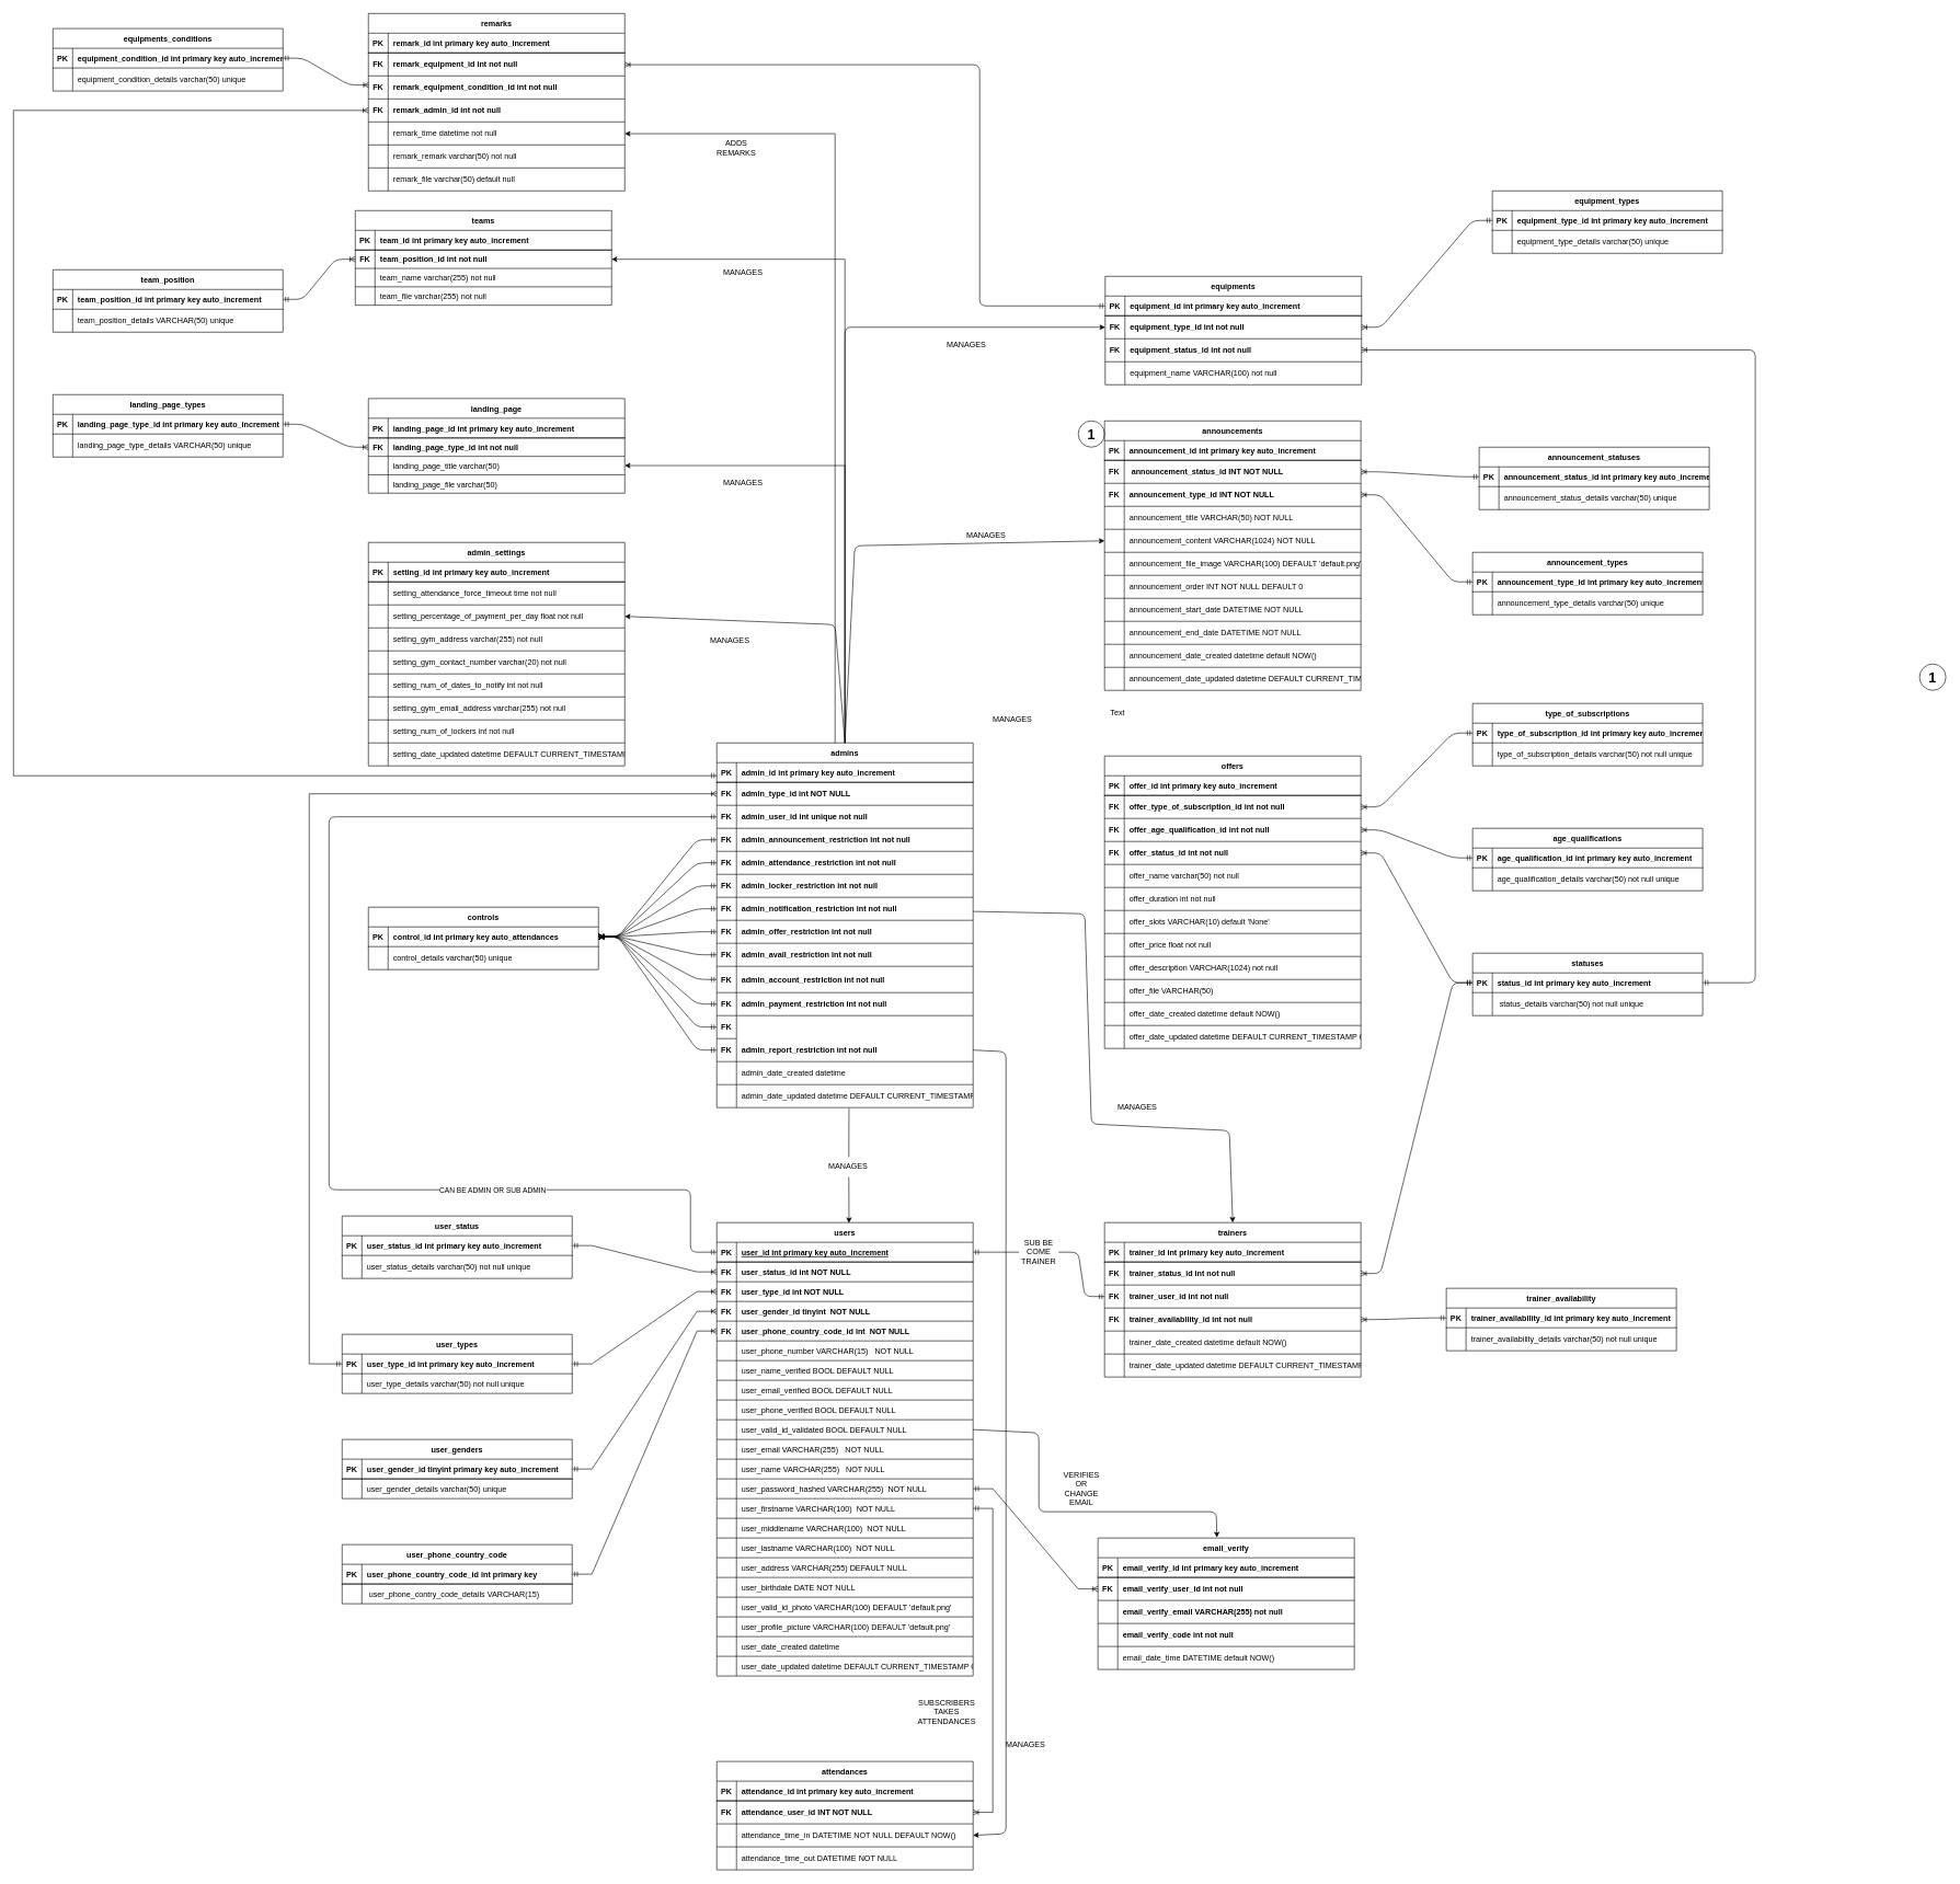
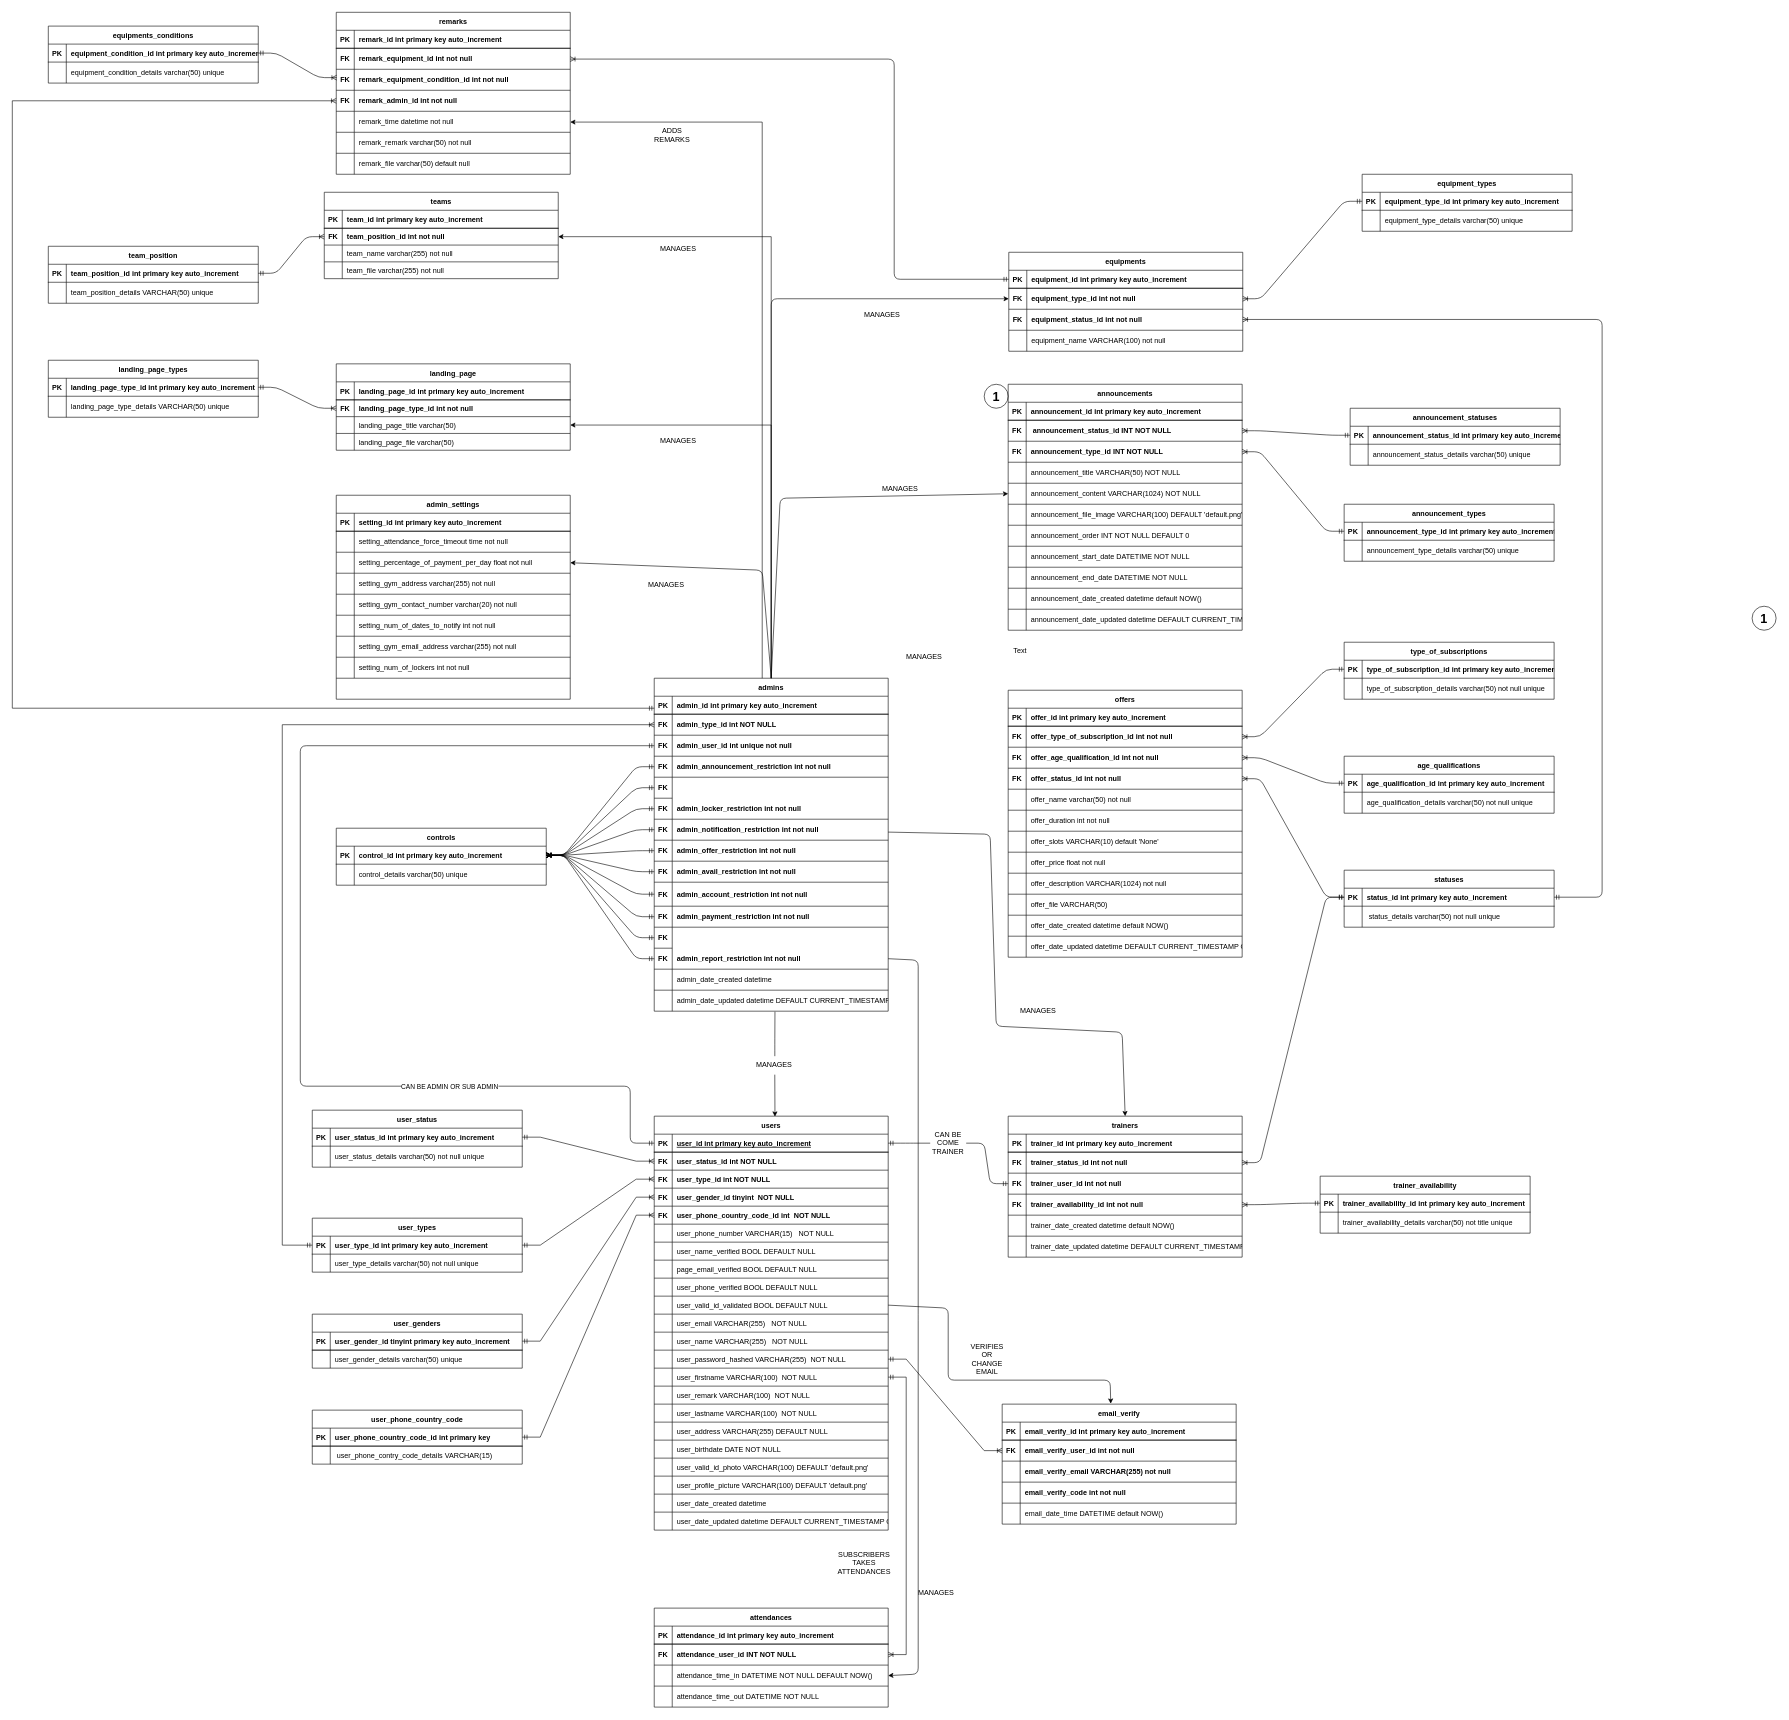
- <mxCell id="383" value="setting_date_updated datetime DEFAULT CURRENT_TIMESTAMP ON UPDATE CURRENT_TIMESTAMP" style="shape=partialRectangle;overflow=hidden;connectable=0;fillColor=none;top=0;left=0;bottom=0;right=0;align=left;spacingLeft=6;" parent="381" vertex="1"><mxGeometry x="30" width="360" height="35" as="geometry"><mxRectangle width="360" height="35" as="alternateBounds" /></mxGeometry></mxCell>
- <mxCell id="121" value="admin_attendance_restriction int not null" style="shape=partialRectangle;overflow=hidden;connectable=0;fillColor=none;top=0;left=0;bottom=0;right=0;align=left;spacingLeft=6;fontStyle=1" parent="119" vertex="1"><mxGeometry x="30" width="360" height="35" as="geometry"><mxRectangle width="360" height="35" as="alternateBounds" /></mxGeometry></mxCell>
- <mxCell id="101" value="control_id int primary key auto_attendances " style="shape=partialRectangle;overflow=hidden;connectable=0;fillColor=none;top=0;left=0;bottom=0;right=0;align=left;spacingLeft=6;fontStyle=1;" parent="99" vertex="1"><mxGeometry x="30" width="320" height="30" as="geometry"><mxRectangle width="320" height="30" as="alternateBounds" /></mxGeometry></mxCell>
+ <mxCell id="101" value="control_id int primary key auto_increment " style="shape=partialRectangle;overflow=hidden;connectable=0;fillColor=none;top=0;left=0;bottom=0;right=0;align=left;spacingLeft=6;fontStyle=1;" parent="99" vertex="1"><mxGeometry x="30" width="320" height="30" as="geometry"><mxRectangle width="320" height="30" as="alternateBounds" /></mxGeometry></mxCell>
- <mxCell id="249" value="SUB BE COME TRAINER" style="text;html=1;strokeColor=none;fillColor=none;align=center;verticalAlign=middle;whiteSpace=wrap;rounded=0;" parent="1" vertex="1"><mxGeometry x="1550" y="1890" width="60" height="30" as="geometry" /></mxCell>
+ <mxCell id="249" value="CAN BE COME TRAINER" style="text;html=1;strokeColor=none;fillColor=none;align=center;verticalAlign=middle;whiteSpace=wrap;rounded=0;" parent="1" vertex="1"><mxGeometry x="1550" y="1890" width="60" height="30" as="geometry" /></mxCell>
- <mxCell id="227" value="trainer_availability_details varchar(50) not null unique" style="shape=partialRectangle;overflow=hidden;connectable=0;fillColor=none;top=0;left=0;bottom=0;right=0;align=left;spacingLeft=6;" parent="225" vertex="1"><mxGeometry x="30" width="320" height="35" as="geometry"><mxRectangle width="320" height="35" as="alternateBounds" /></mxGeometry></mxCell>
+ <mxCell id="227" value="trainer_availability_details varchar(50) not title unique" style="shape=partialRectangle;overflow=hidden;connectable=0;fillColor=none;top=0;left=0;bottom=0;right=0;align=left;spacingLeft=6;" parent="225" vertex="1"><mxGeometry x="30" width="320" height="35" as="geometry"><mxRectangle width="320" height="35" as="alternateBounds" /></mxGeometry></mxCell>
- <mxCell id="26" value="user_email_verified BOOL DEFAULT NULL" style="shape=partialRectangle;overflow=hidden;connectable=0;fillColor=none;top=0;left=0;bottom=0;right=0;align=left;spacingLeft=6;" parent="24" vertex="1"><mxGeometry x="30" width="360" height="30" as="geometry"><mxRectangle width="360" height="30" as="alternateBounds" /></mxGeometry></mxCell>
+ <mxCell id="26" value="page_email_verified BOOL DEFAULT NULL" style="shape=partialRectangle;overflow=hidden;connectable=0;fillColor=none;top=0;left=0;bottom=0;right=0;align=left;spacingLeft=6;" parent="24" vertex="1"><mxGeometry x="30" width="360" height="30" as="geometry"><mxRectangle width="360" height="30" as="alternateBounds" /></mxGeometry></mxCell>
- <mxCell id="47" value="user_middlename VARCHAR(100)  NOT NULL" style="shape=partialRectangle;overflow=hidden;connectable=0;fillColor=none;top=0;left=0;bottom=0;right=0;align=left;spacingLeft=6;" parent="45" vertex="1"><mxGeometry x="30" width="360" height="30" as="geometry"><mxRectangle width="360" height="30" as="alternateBounds" /></mxGeometry></mxCell>
+ <mxCell id="47" value="user_remark VARCHAR(100)  NOT NULL" style="shape=partialRectangle;overflow=hidden;connectable=0;fillColor=none;top=0;left=0;bottom=0;right=0;align=left;spacingLeft=6;" parent="45" vertex="1"><mxGeometry x="30" width="360" height="30" as="geometry"><mxRectangle width="360" height="30" as="alternateBounds" /></mxGeometry></mxCell>
